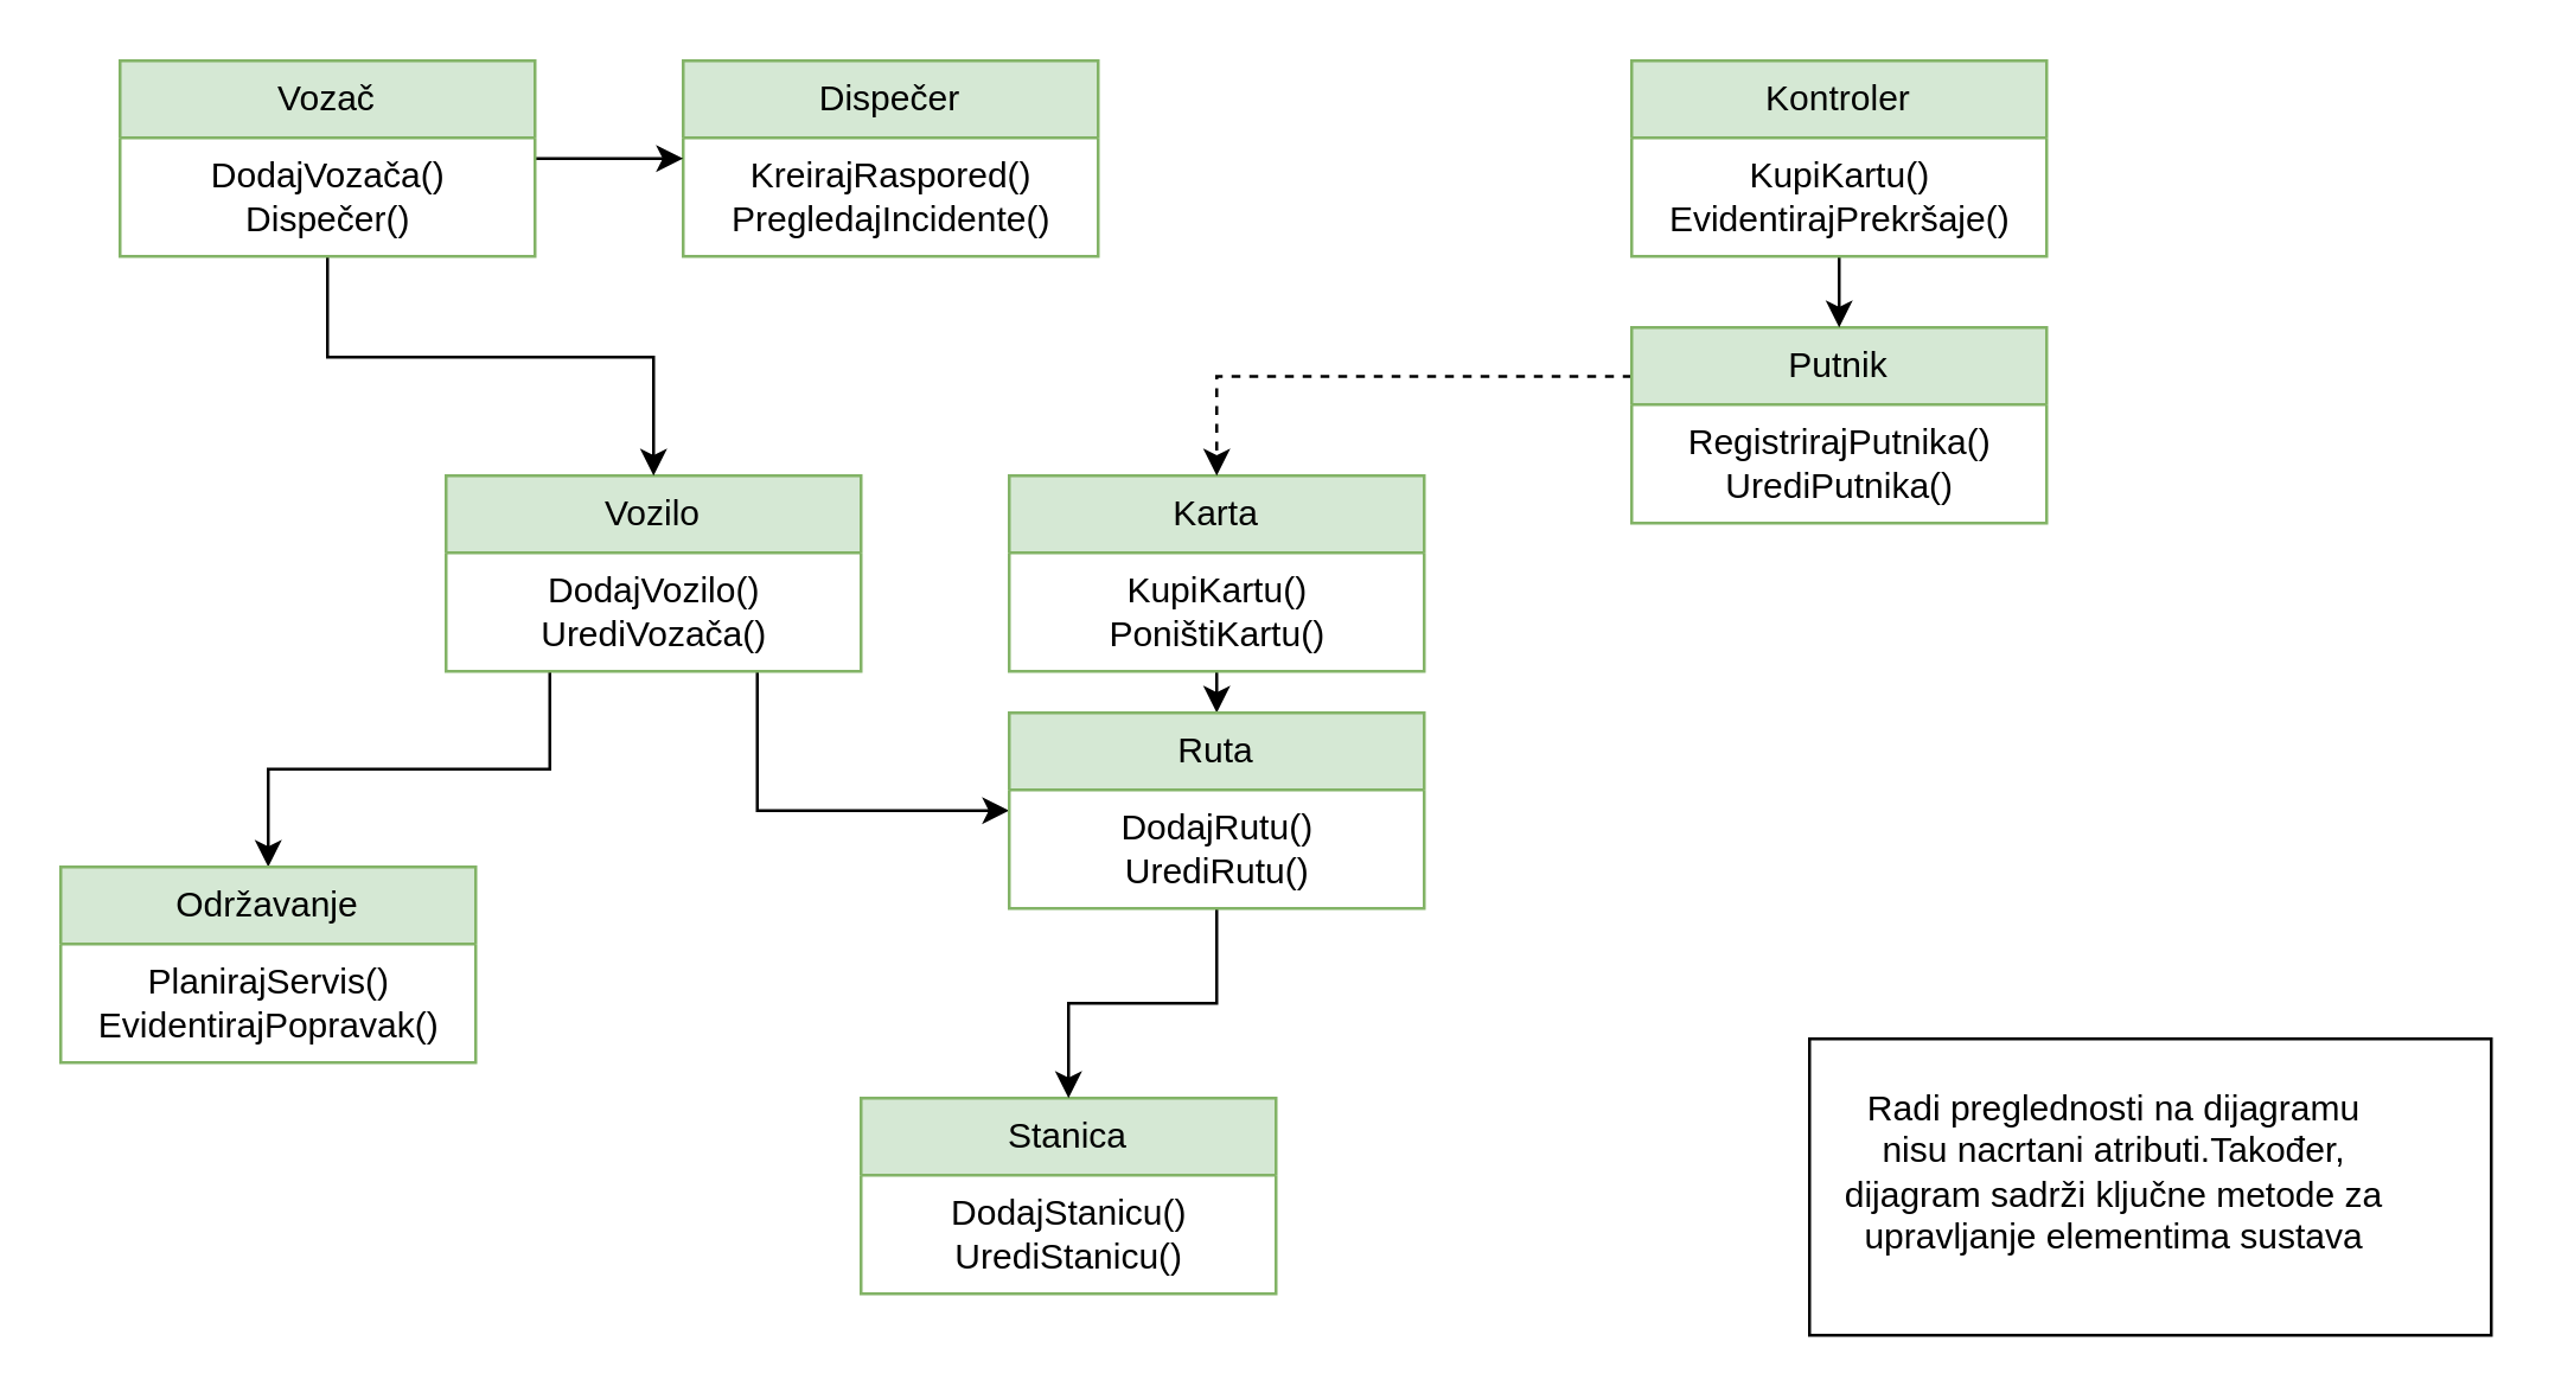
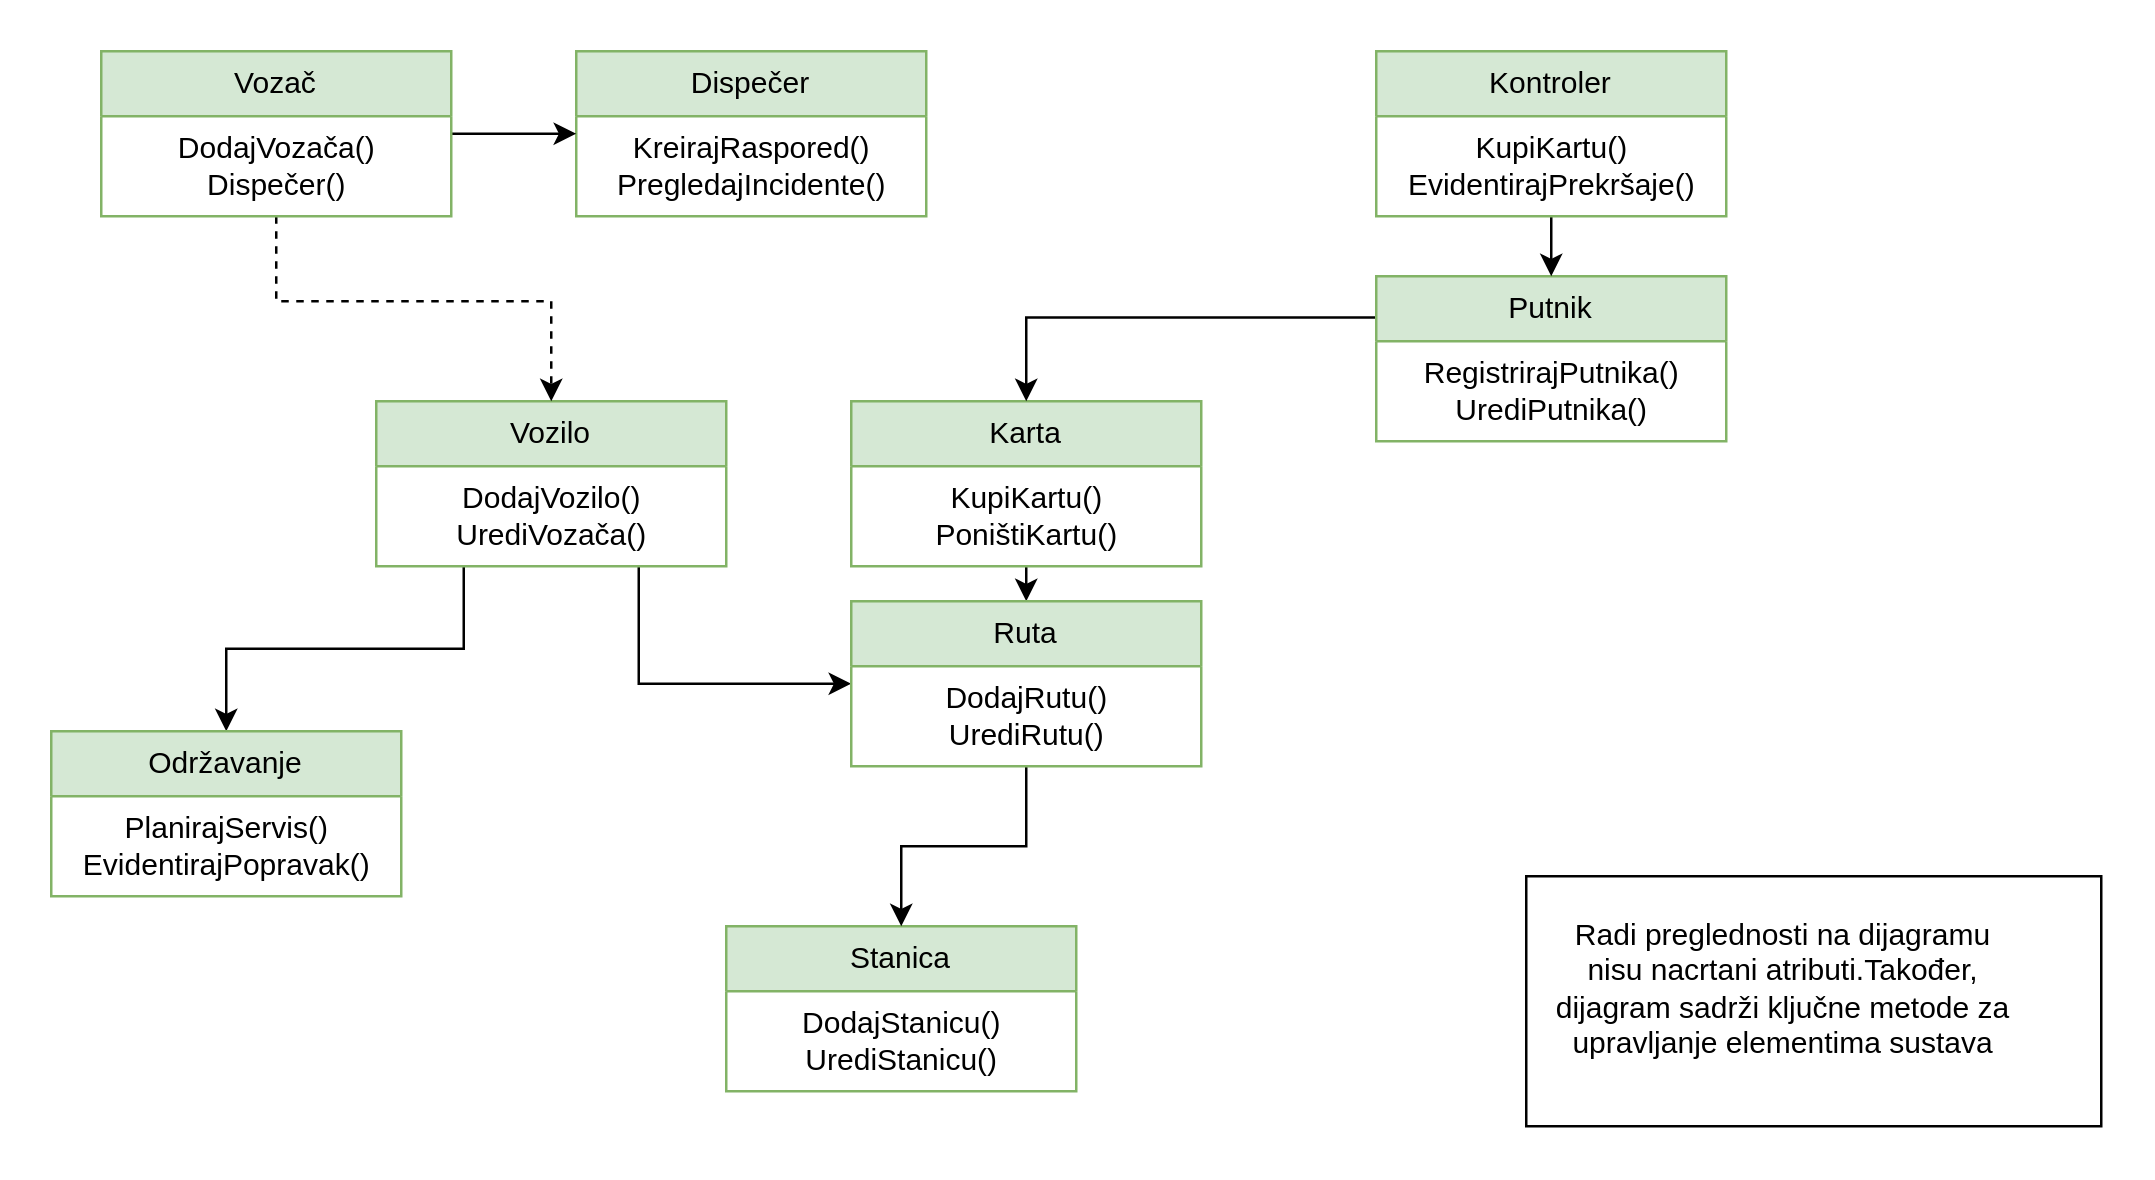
- <mxCell id="19" style="edgeStyle=orthogonalEdgeStyle;rounded=0;orthogonalLoop=1;jettySize=auto;html=1;exitX=0.5;exitY=1;exitDx=0;exitDy=0;entryX=0.5;entryY=0;entryDx=0;entryDy=0;" edge="1" parent="1" source="21" target="4"><mxGeometry relative="1" as="geometry"><Array as="points"><mxPoint x="110" y="120" /><mxPoint x="220" y="120" /></Array></mxGeometry></mxCell>
+ <mxCell id="19" style="edgeStyle=orthogonalEdgeStyle;rounded=0;orthogonalLoop=1;jettySize=auto;html=1;exitX=0.5;exitY=1;exitDx=0;exitDy=0;entryX=0.5;entryY=0;entryDx=0;entryDy=0;dashed=1;" edge="1" parent="1" source="21" target="4"><mxGeometry relative="1" as="geometry"><Array as="points"><mxPoint x="110" y="120" /><mxPoint x="220" y="120" /></Array></mxGeometry></mxCell>
- <mxCell id="13" style="edgeStyle=orthogonalEdgeStyle;rounded=0;orthogonalLoop=1;jettySize=auto;html=1;exitX=0;exitY=0.25;exitDx=0;exitDy=0;entryX=0.5;entryY=0;entryDx=0;entryDy=0;dashed=1;" edge="1" parent="1" source="14" target="11"><mxGeometry relative="1" as="geometry" /></mxCell>
+ <mxCell id="13" style="edgeStyle=orthogonalEdgeStyle;rounded=0;orthogonalLoop=1;jettySize=auto;html=1;exitX=0;exitY=0.25;exitDx=0;exitDy=0;entryX=0.5;entryY=0;entryDx=0;entryDy=0;" edge="1" parent="1" source="14" target="11"><mxGeometry relative="1" as="geometry" /></mxCell>
